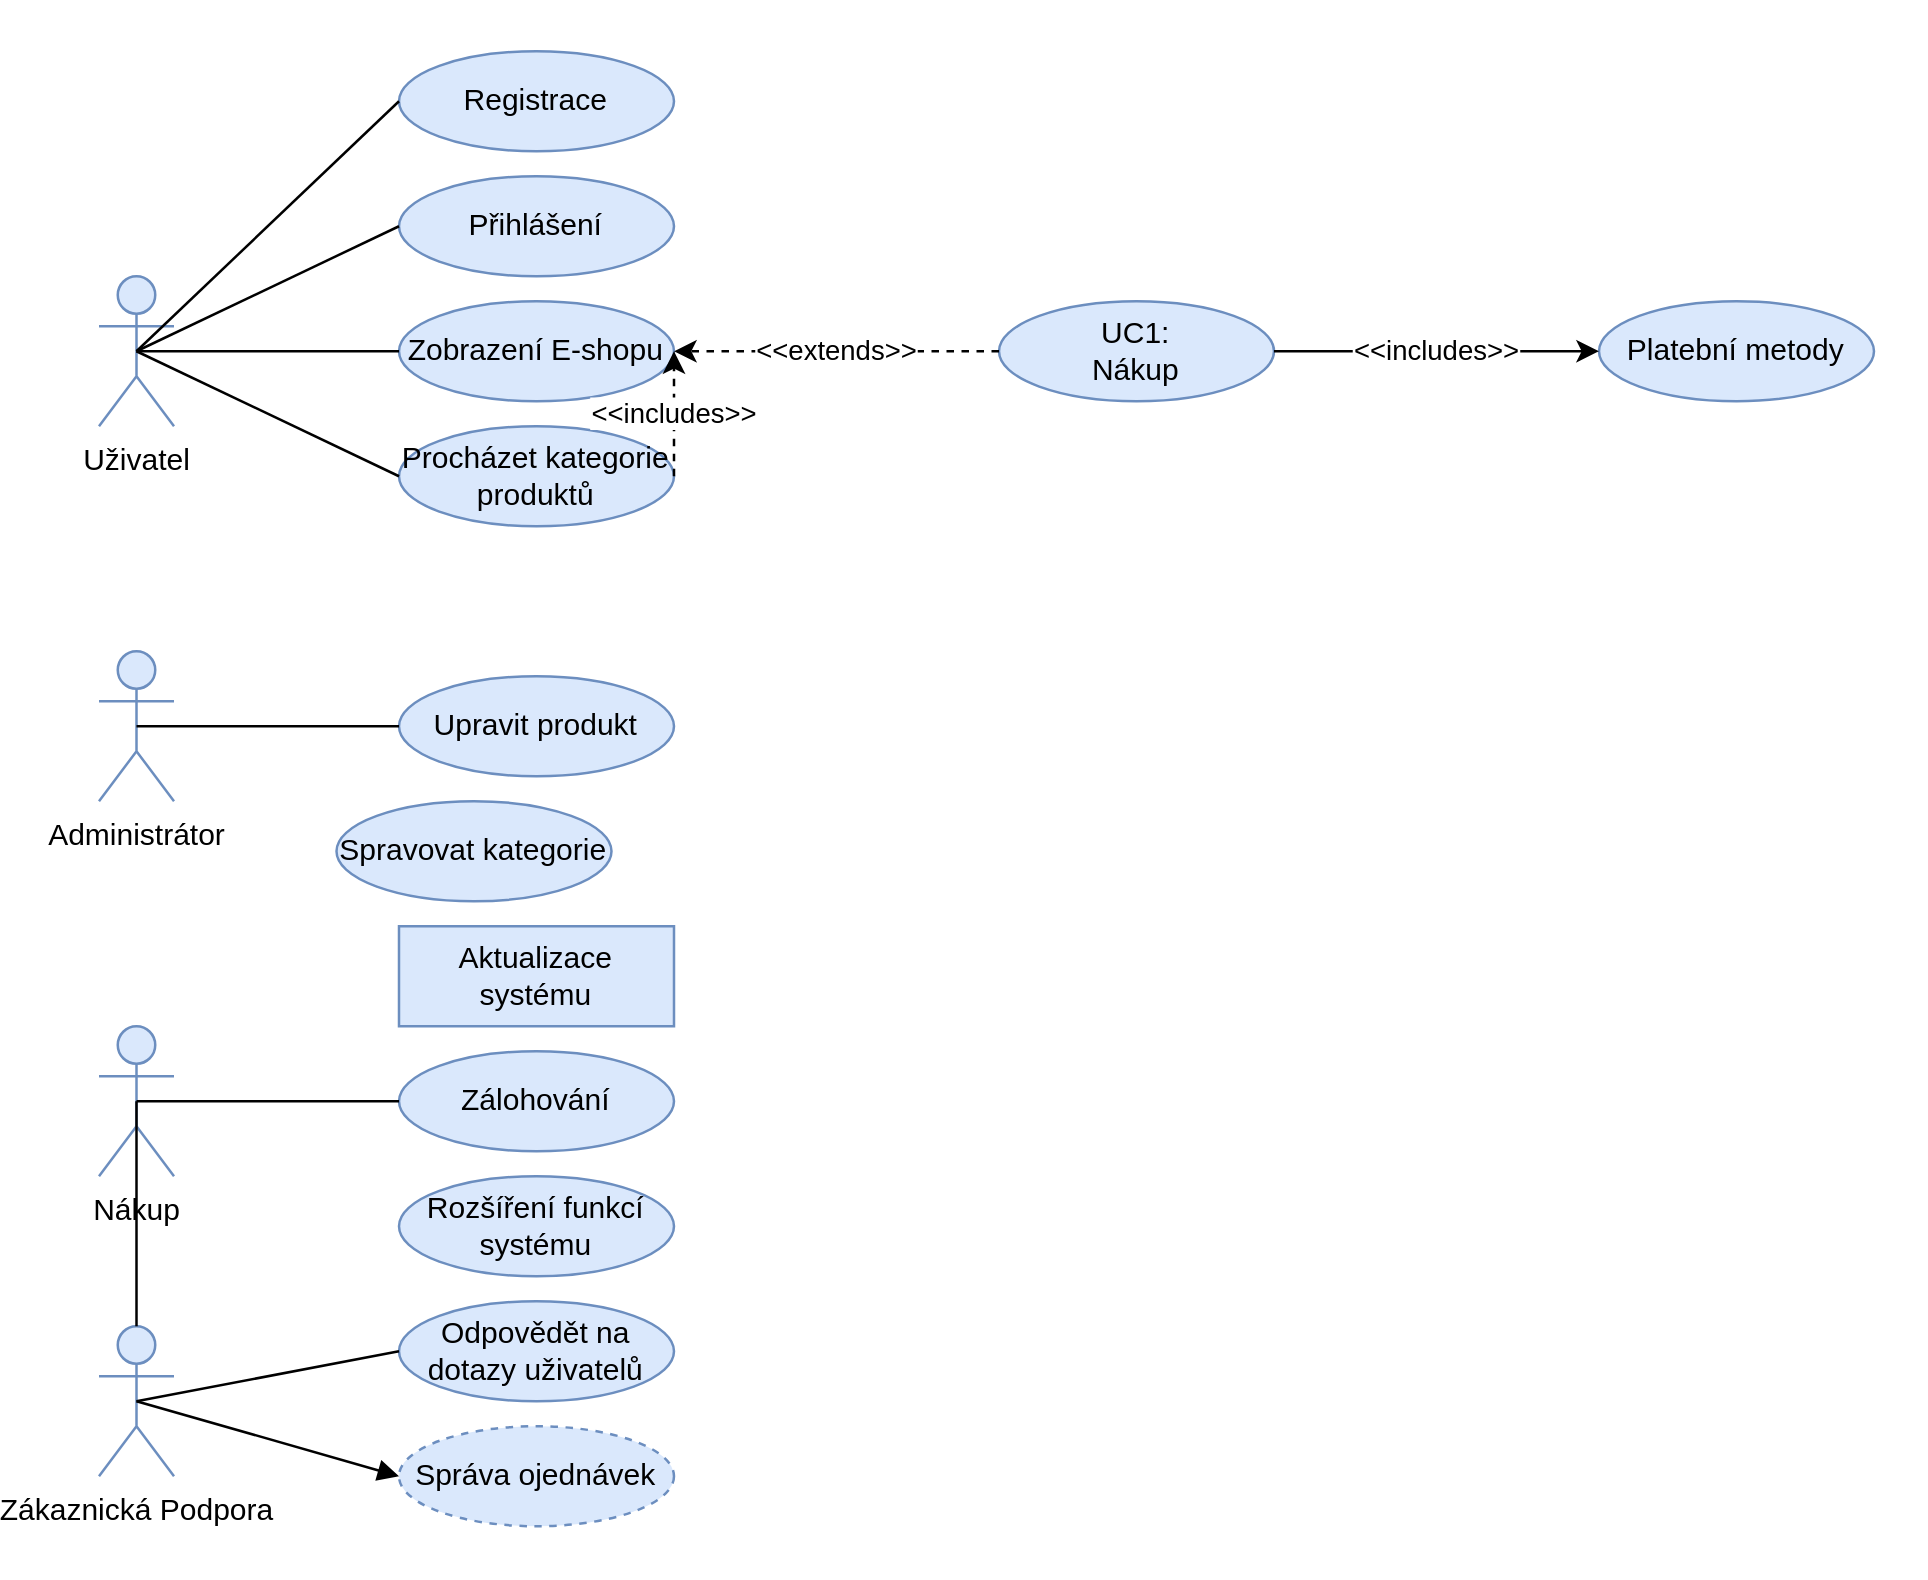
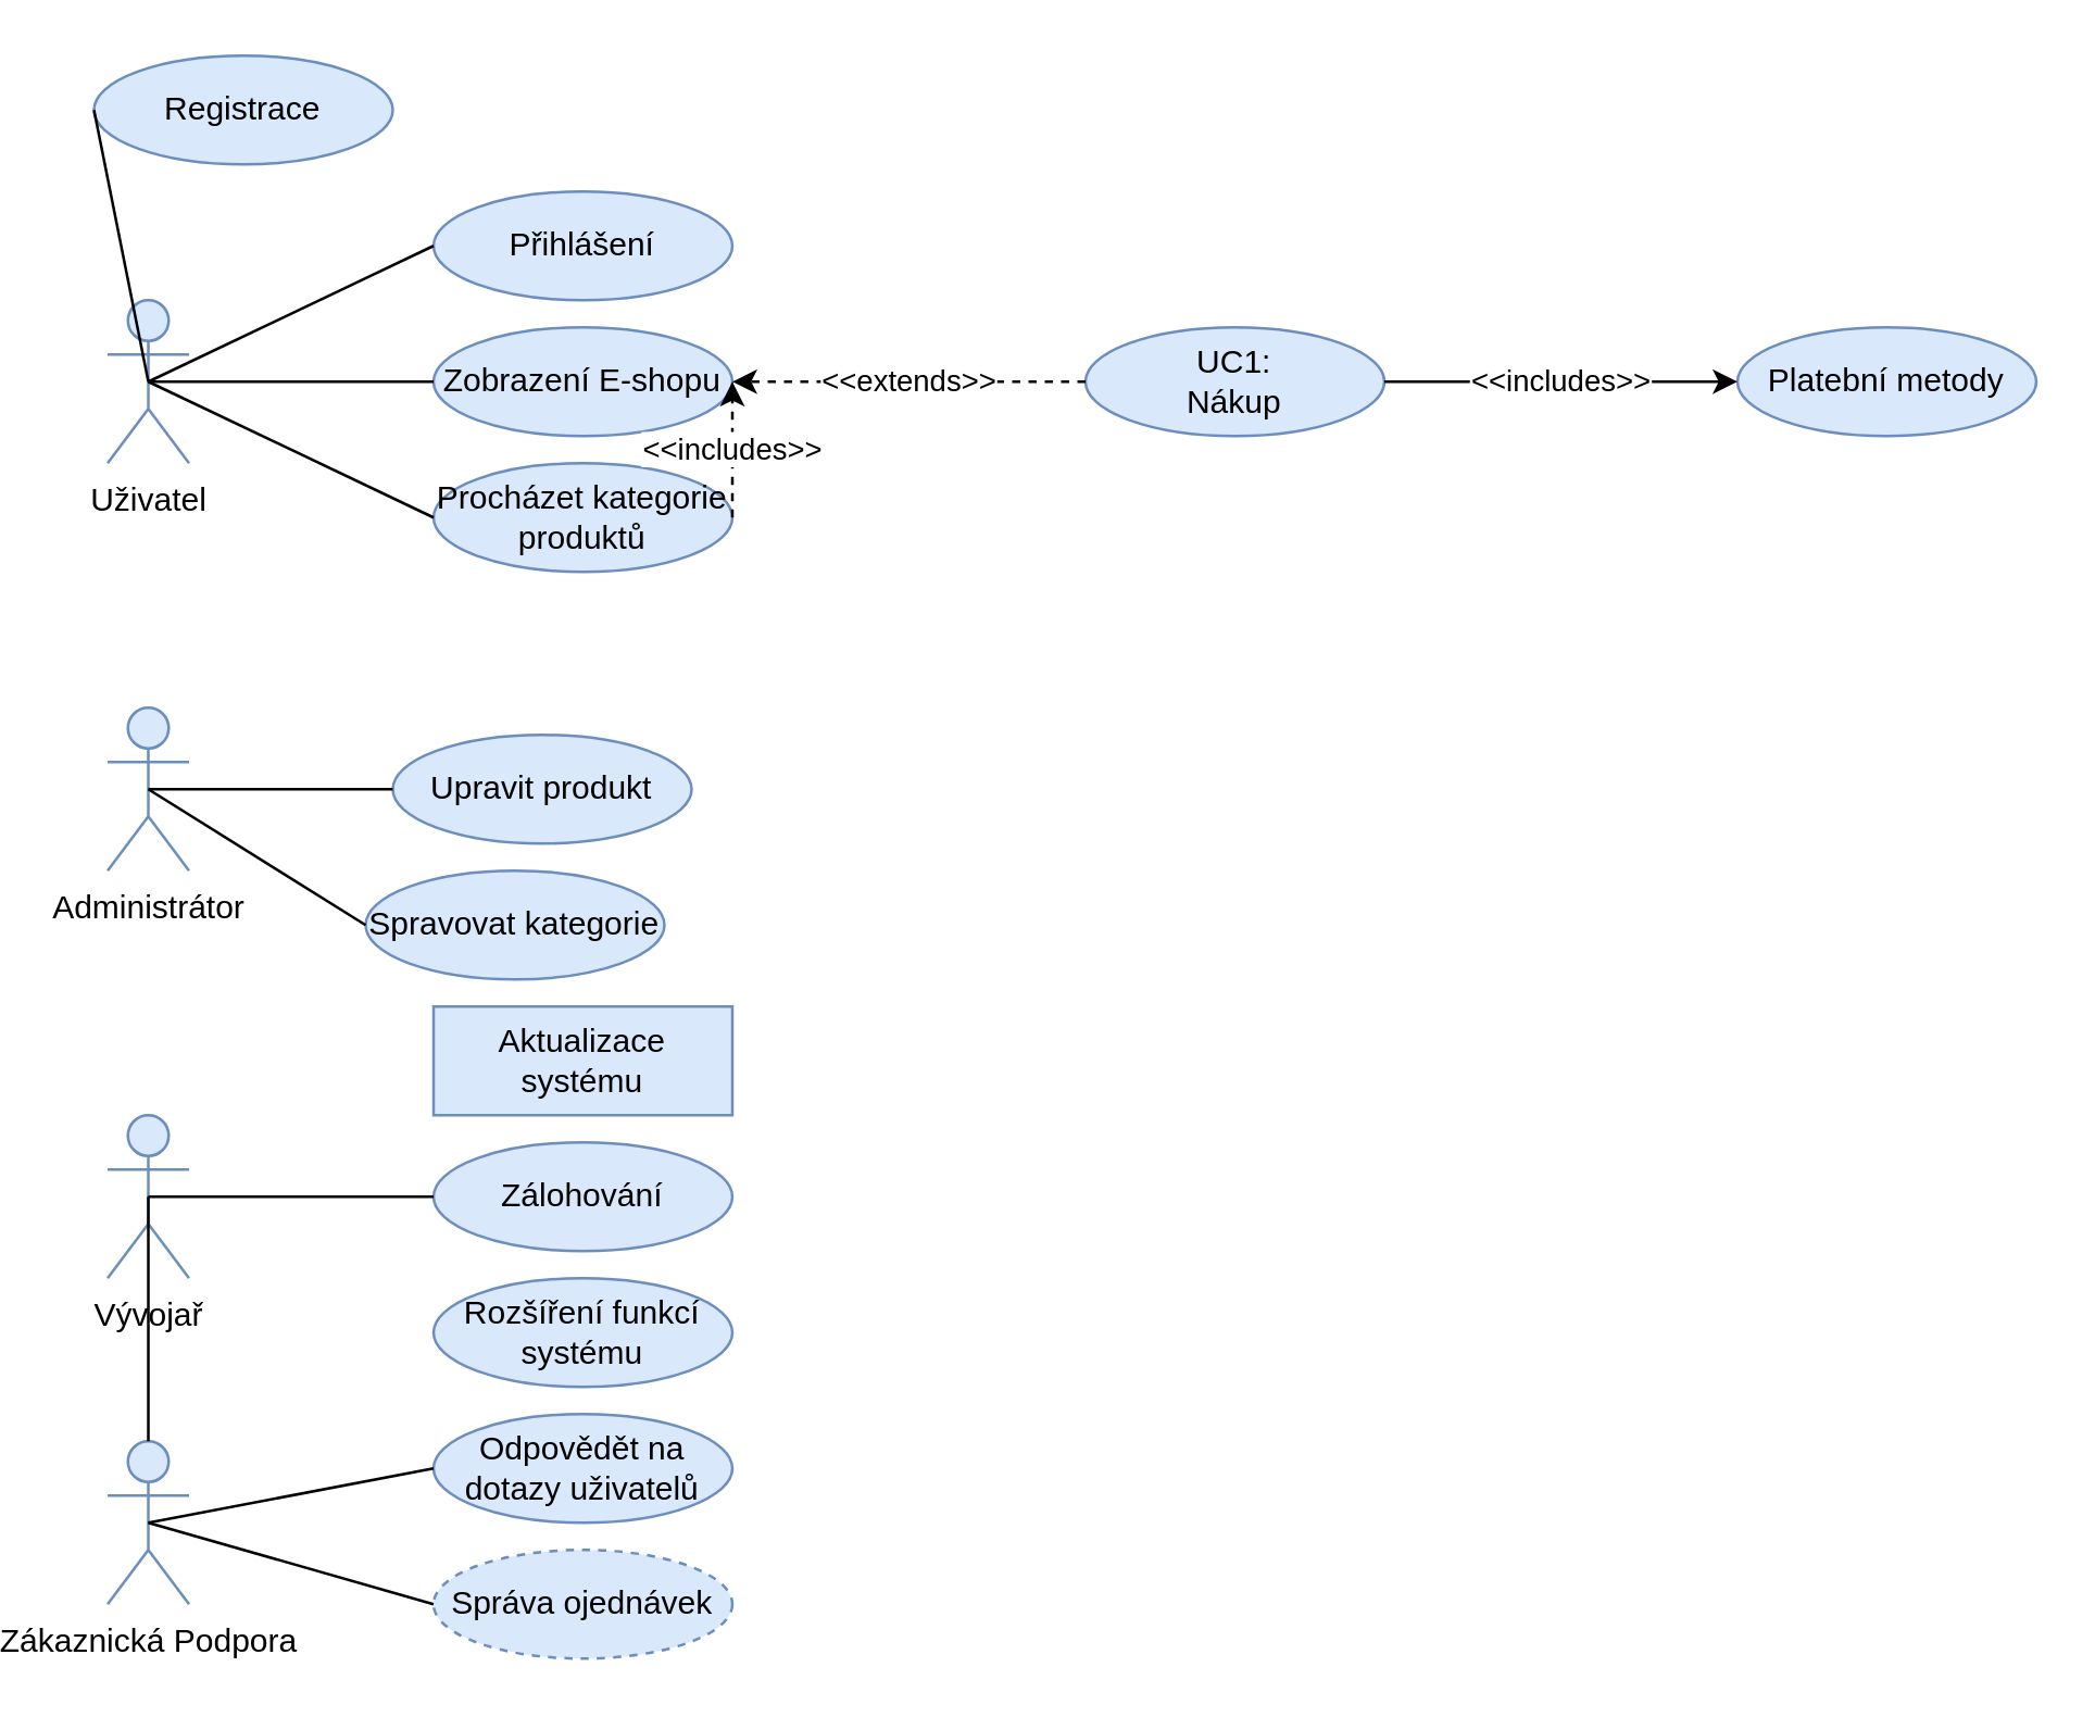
- <mxCell id="4" value="Registrace" style="ellipse;whiteSpace=wrap;html=1;fillColor=#dae8fc;strokeColor=#6c8ebf;" parent="1" vertex="1"><mxGeometry x="140" y="20" width="110" height="40" as="geometry" /></mxCell>
+ <mxCell id="4" value="Registrace" style="ellipse;whiteSpace=wrap;html=1;fillColor=#dae8fc;strokeColor=#6c8ebf;" parent="1" vertex="1"><mxGeometry x="15" y="20" width="110" height="40" as="geometry" /></mxCell>
- <mxCell id="22" value="Upravit produkt" style="ellipse;whiteSpace=wrap;html=1;fillColor=#dae8fc;strokeColor=#6c8ebf;" parent="1" vertex="1"><mxGeometry x="140" y="270" width="110" height="40" as="geometry" /></mxCell>
+ <mxCell id="22" value="Upravit produkt" style="ellipse;whiteSpace=wrap;html=1;fillColor=#dae8fc;strokeColor=#6c8ebf;" parent="1" vertex="1"><mxGeometry x="125" y="270" width="110" height="40" as="geometry" /></mxCell>
+ <mxCell id="25" value="" style="endArrow=none;html=1;rounded=0;entryX=0;entryY=0.5;entryDx=0;entryDy=0;exitX=0.5;exitY=0.5;exitDx=0;exitDy=0;exitPerimeter=0;" parent="1" source="21" target="24" edge="1"><mxGeometry width="50" height="50" relative="1" as="geometry"><mxPoint x="40" y="290" as="sourcePoint" /><mxPoint x="150" y="300" as="targetPoint" /></mxGeometry></mxCell>
- <mxCell id="15" value="Nákup" style="shape=umlActor;verticalLabelPosition=bottom;verticalAlign=top;html=1;outlineConnect=0;fillColor=#dae8fc;strokeColor=#6c8ebf;" parent="1" vertex="1"><mxGeometry x="20" y="410" width="30" height="60" as="geometry" /></mxCell>
+ <mxCell id="15" value="Vývojař" style="shape=umlActor;verticalLabelPosition=bottom;verticalAlign=top;html=1;outlineConnect=0;fillColor=#dae8fc;strokeColor=#6c8ebf;" parent="1" vertex="1"><mxGeometry x="20" y="410" width="30" height="60" as="geometry" /></mxCell>
- <mxCell id="12" value="" style="endArrow=block;html=1;rounded=0;exitX=0.5;exitY=0.5;exitDx=0;exitDy=0;exitPerimeter=0;entryX=0;entryY=0.5;entryDx=0;entryDy=0;" parent="1" source="3" target="11" edge="1"><mxGeometry width="50" height="50" relative="1" as="geometry"><mxPoint x="200" y="460" as="sourcePoint" /><mxPoint x="250" y="410" as="targetPoint" /></mxGeometry></mxCell>
+ <mxCell id="12" value="" style="endArrow=none;html=1;rounded=0;exitX=0.5;exitY=0.5;exitDx=0;exitDy=0;exitPerimeter=0;entryX=0;entryY=0.5;entryDx=0;entryDy=0;" parent="1" source="3" target="11" edge="1"><mxGeometry width="50" height="50" relative="1" as="geometry"><mxPoint x="200" y="460" as="sourcePoint" /><mxPoint x="250" y="410" as="targetPoint" /></mxGeometry></mxCell>
